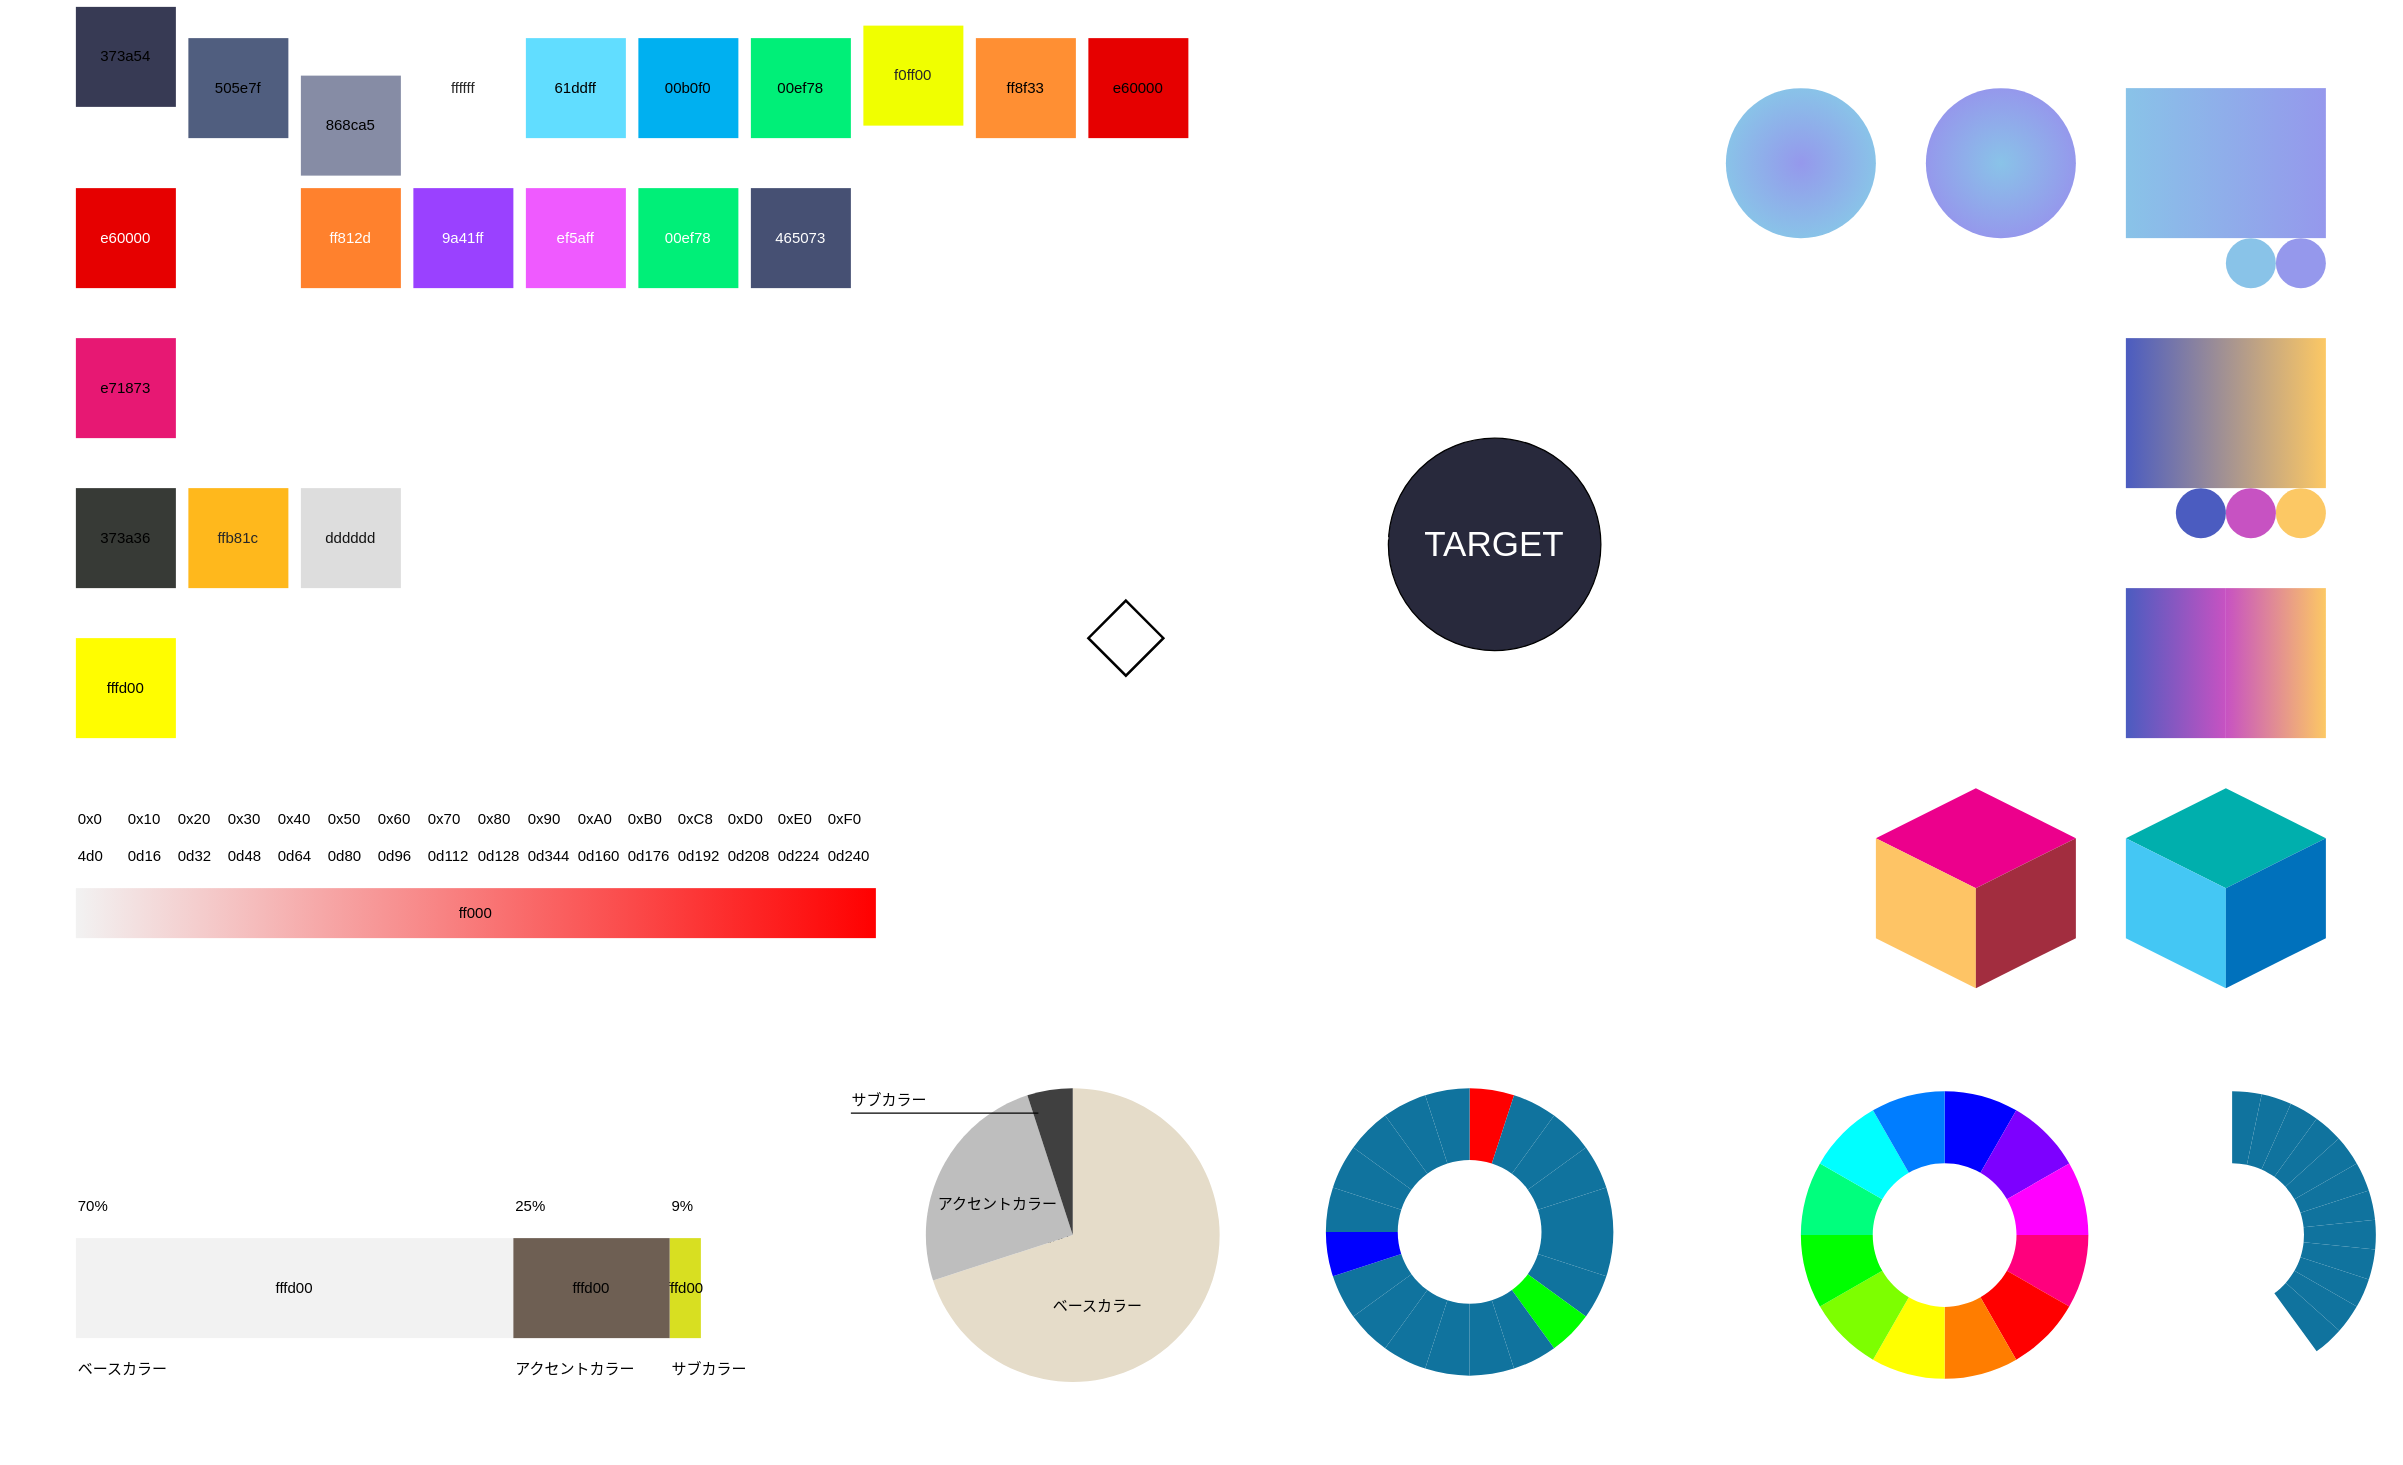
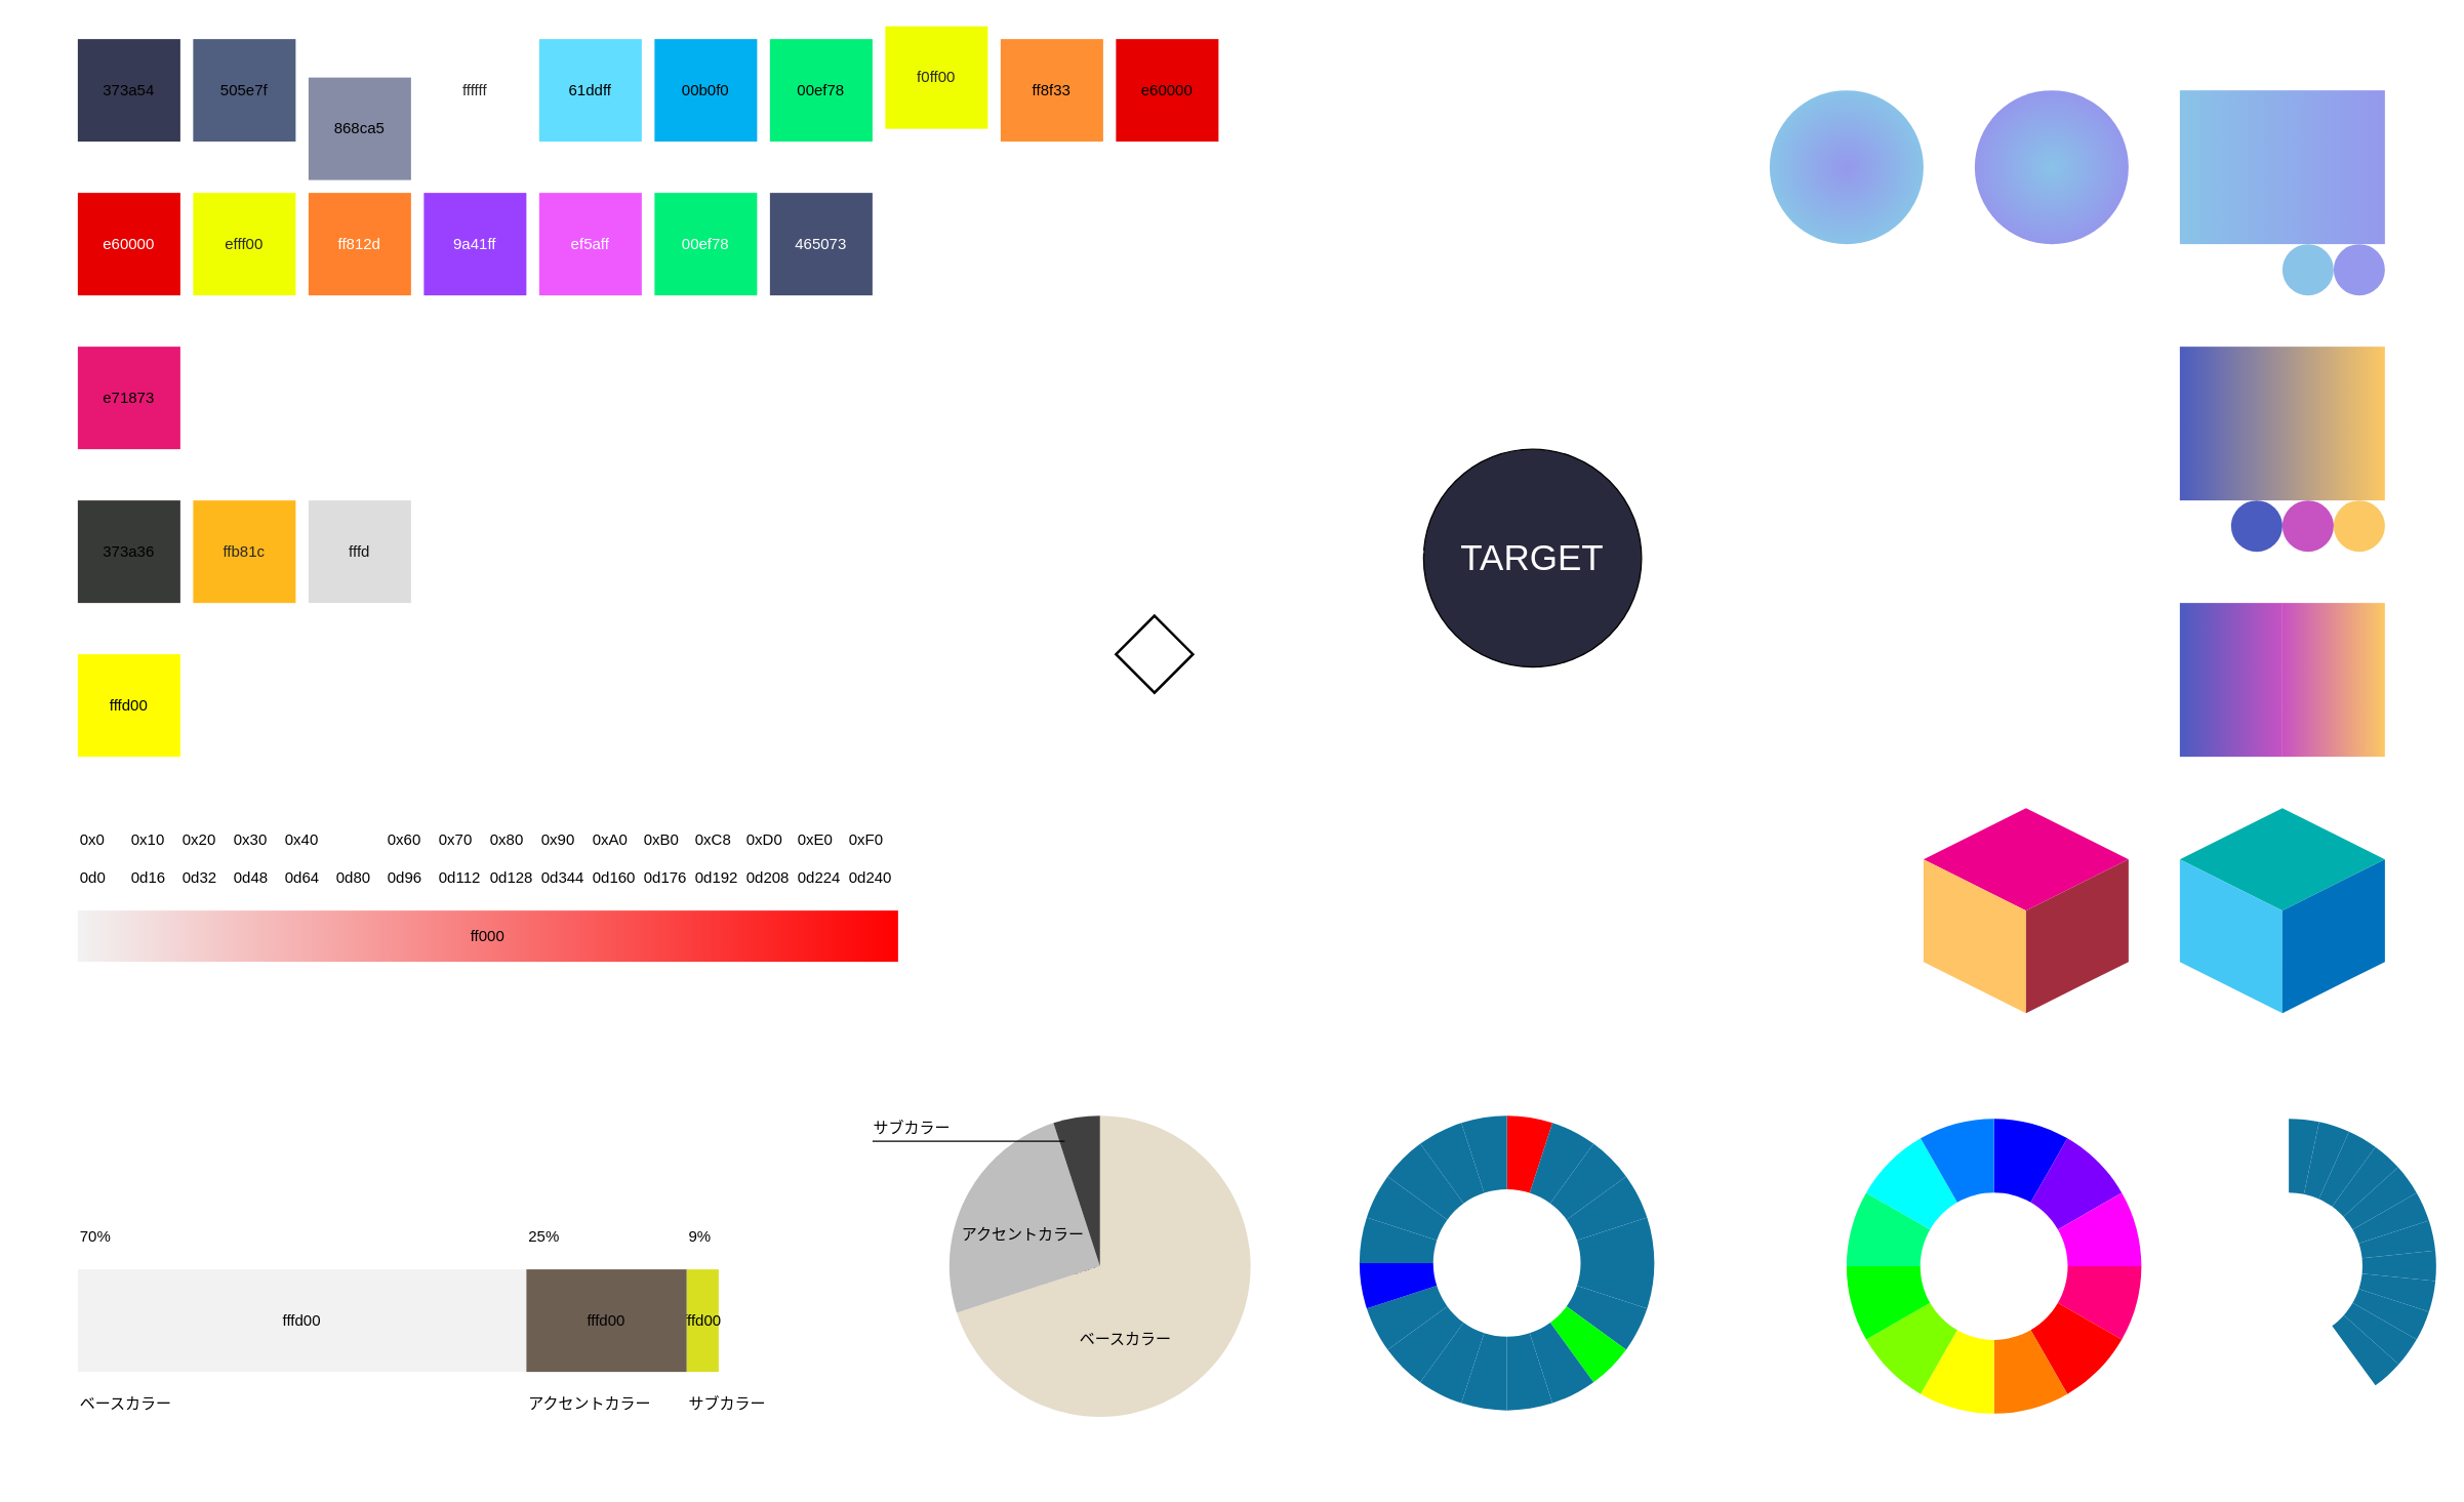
- <mxCell id="6" value="373a54" style="whiteSpace=wrap;html=1;fillColor=#373A54;strokeColor=none;" vertex="1" parent="1"><mxGeometry x="60" y="5" width="80" height="80" as="geometry" /></mxCell>
+ <mxCell id="6" value="373a54" style="whiteSpace=wrap;html=1;fillColor=#373A54;strokeColor=none;" vertex="1" parent="1"><mxGeometry x="60" y="30" width="80" height="80" as="geometry" /></mxCell>
+ <mxCell id="17" value="efff00" style="rounded=0;whiteSpace=wrap;html=1;fontColor=#282828;fillColor=#efff00;strokeColor=none;" vertex="1" parent="1"><mxGeometry x="150" y="150" width="80" height="80" as="geometry" /></mxCell>
- <mxCell id="25" value="&lt;font&gt;dddddd&lt;/font&gt;" style="rounded=0;whiteSpace=wrap;html=1;fillColor=#dddddd;strokeColor=none;fontColor=#141414;" vertex="1" parent="1"><mxGeometry x="240" y="390" width="80" height="80" as="geometry" /></mxCell>
+ <mxCell id="25" value="&lt;font&gt;fffd&lt;/font&gt;" style="rounded=0;whiteSpace=wrap;html=1;fillColor=#dddddd;strokeColor=none;fontColor=#141414;" vertex="1" parent="1"><mxGeometry x="240" y="390" width="80" height="80" as="geometry" /></mxCell>
- <mxCell id="105" value="0x50" style="text;html=1;strokeColor=none;fillColor=none;align=left;verticalAlign=middle;whiteSpace=wrap;rounded=0;fontColor=#020202;" vertex="1" parent="1"><mxGeometry x="260" y="640" width="40" height="30" as="geometry" /></mxCell>
- <mxCell id="117" value="4d0" style="text;html=1;strokeColor=none;fillColor=none;align=left;verticalAlign=middle;whiteSpace=wrap;rounded=0;fontColor=#020202;" vertex="1" parent="1"><mxGeometry x="60" y="670" width="40" height="30" as="geometry" /></mxCell>
+ <mxCell id="117" value="0d0" style="text;html=1;strokeColor=none;fillColor=none;align=left;verticalAlign=middle;whiteSpace=wrap;rounded=0;fontColor=#020202;" vertex="1" parent="1"><mxGeometry x="60" y="670" width="40" height="30" as="geometry" /></mxCell>
